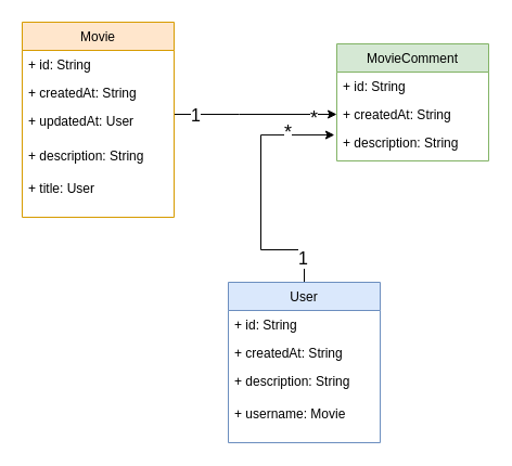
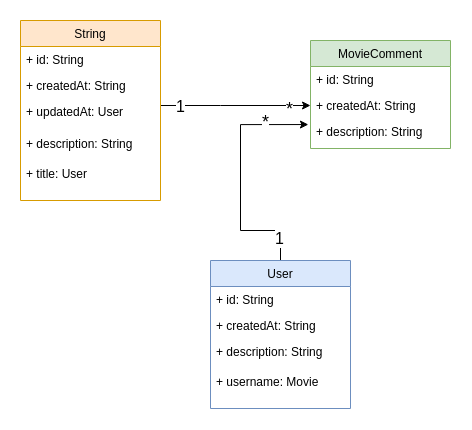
- <mxCell id="5" value="Movie" style="swimlane;fontStyle=0;childLayout=stackLayout;horizontal=1;startSize=26;fillColor=#ffe6cc;horizontalStack=0;resizeParent=1;resizeParentMax=0;resizeLast=0;collapsible=1;marginBottom=0;strokeColor=#d79b00;" parent="1" vertex="1"><mxGeometry x="20" y="20" width="140" height="180" as="geometry" /></mxCell>
+ <mxCell id="5" value="String" style="swimlane;fontStyle=0;childLayout=stackLayout;horizontal=1;startSize=26;fillColor=#ffe6cc;horizontalStack=0;resizeParent=1;resizeParentMax=0;resizeLast=0;collapsible=1;marginBottom=0;strokeColor=#d79b00;" parent="1" vertex="1"><mxGeometry x="20" y="20" width="140" height="180" as="geometry" /></mxCell>
